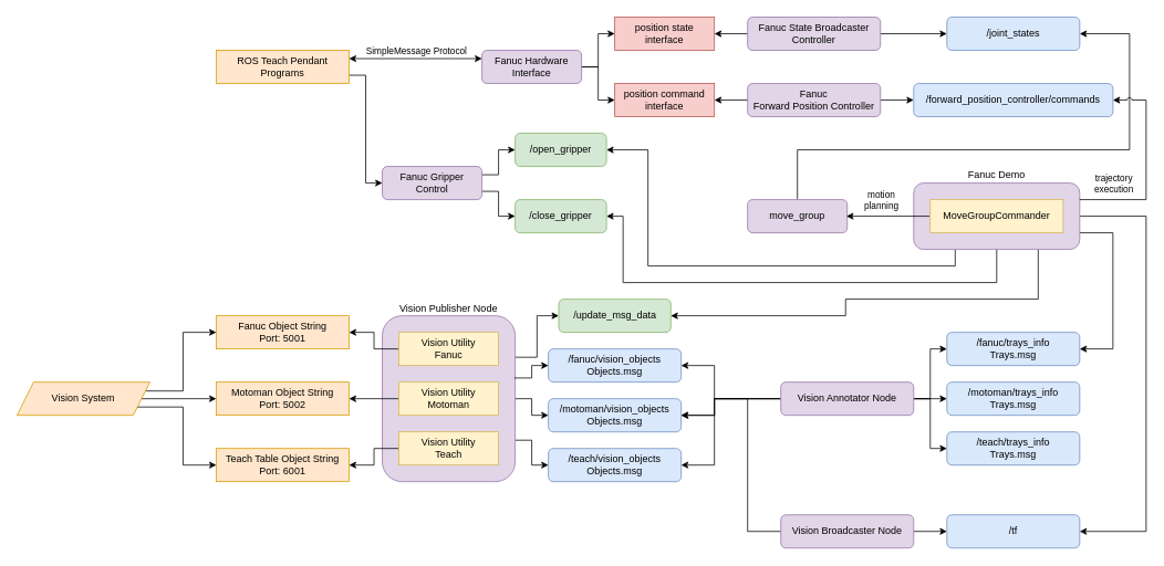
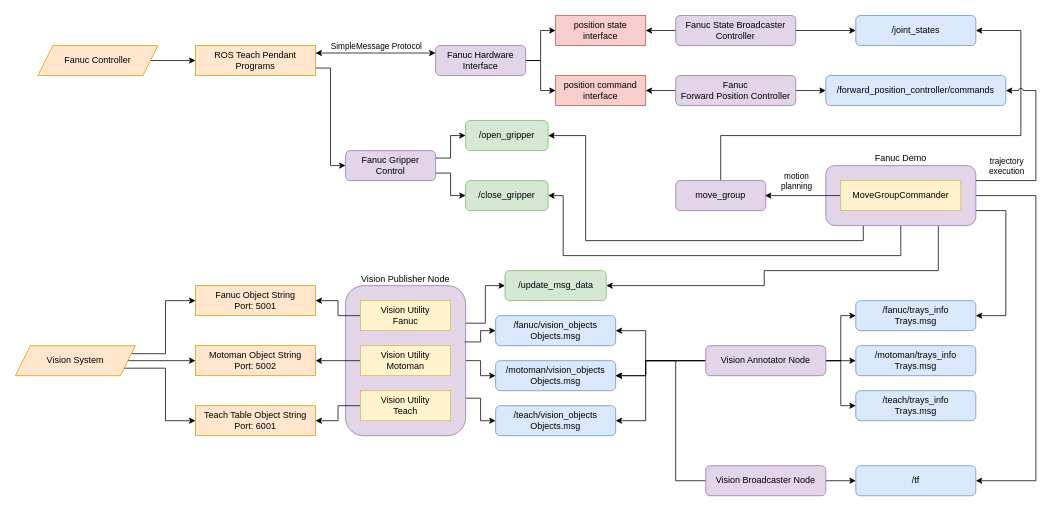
+ <mxCell id="47" value="Fanuc Controller" style="shape=parallelogram;perimeter=parallelogramPerimeter;whiteSpace=wrap;html=1;fixedSize=1;fillColor=#ffe6cc;strokeColor=#d79b00;" vertex="1" parent="1"><mxGeometry x="50" y="60" width="160" height="40" as="geometry" /></mxCell>
+ <mxCell id="46" style="edgeStyle=orthogonalEdgeStyle;rounded=0;orthogonalLoop=1;jettySize=auto;html=1;exitX=1;exitY=0.5;exitDx=0;exitDy=0;entryX=0;entryY=0.5;entryDx=0;entryDy=0;" edge="1" parent="1" source="47" target="54"><mxGeometry relative="1" as="geometry" /></mxCell>
